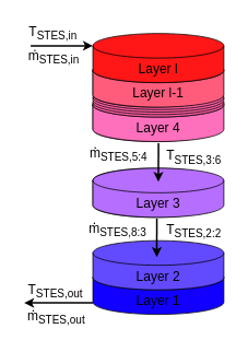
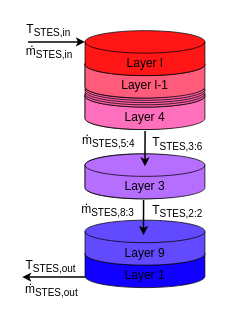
- <mxCell id="19" value="Layer 2" style="shape=cylinder3;whiteSpace=wrap;html=1;boundedLbl=1;backgroundOutline=1;size=15;fillColor=#624AFF;fontSize=16;" parent="1" vertex="1"><mxGeometry x="113" y="293" width="160" height="60" as="geometry" /></mxCell>
+ <mxCell id="19" value="Layer 9" style="shape=cylinder3;whiteSpace=wrap;html=1;boundedLbl=1;backgroundOutline=1;size=15;fillColor=#624AFF;fontSize=16;" parent="1" vertex="1"><mxGeometry x="113" y="293" width="160" height="60" as="geometry" /></mxCell>
